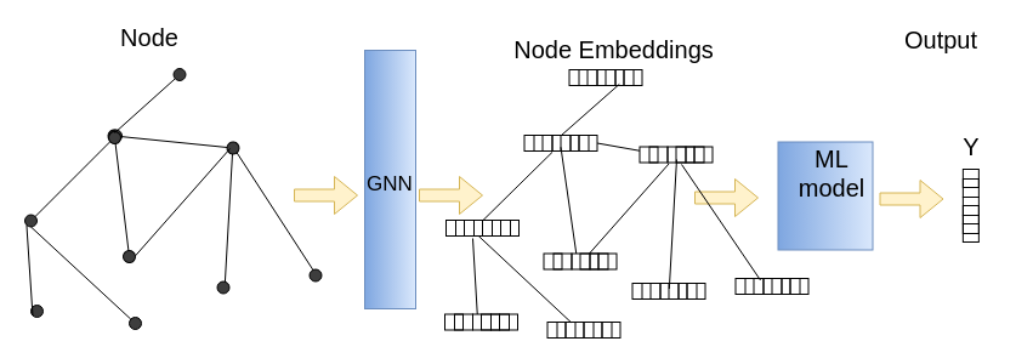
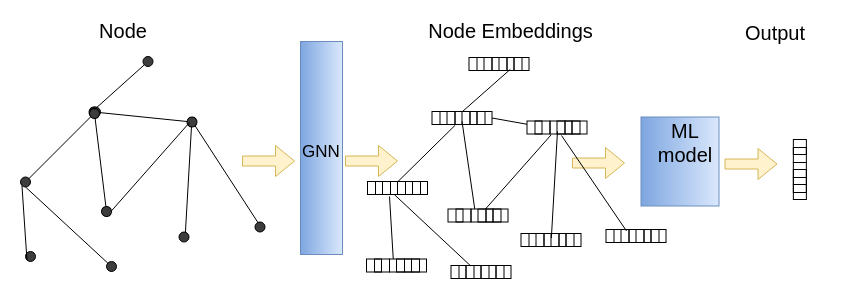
- <mxCell id="90" value="&lt;font style=&quot;font-size: 20px&quot;&gt;Node Embeddings&lt;/font&gt;" style="text;html=1;strokeColor=none;fillColor=none;align=center;verticalAlign=middle;whiteSpace=wrap;rounded=0;" parent="1" vertex="1"><mxGeometry x="401" y="30" width="209" height="20" as="geometry" /></mxCell>
+ <mxCell id="90" value="&lt;font style=&quot;font-size: 20px&quot;&gt;Node Embeddings&lt;/font&gt;" style="text;html=1;strokeColor=none;fillColor=none;align=center;verticalAlign=middle;whiteSpace=wrap;rounded=0;" parent="1" vertex="1"><mxGeometry x="406" y="20" width="209" height="20" as="geometry" /></mxCell>
- <mxCell id="94" value="&lt;font style=&quot;font-size: 20px&quot;&gt;Y&lt;/font&gt;" style="text;html=1;strokeColor=none;fillColor=none;align=center;verticalAlign=middle;whiteSpace=wrap;rounded=0;" parent="1" vertex="1"><mxGeometry x="779.5" y="110" width="40" height="20" as="geometry" /></mxCell>
